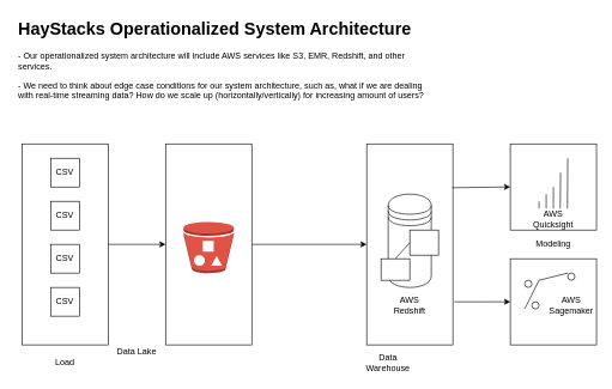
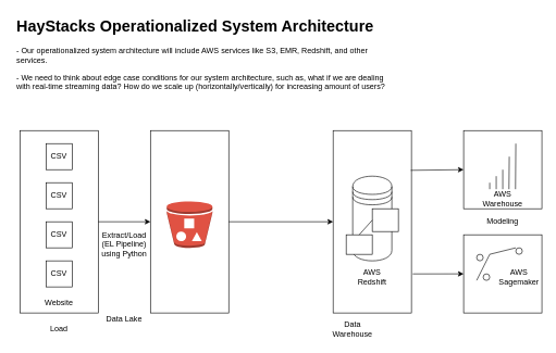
- <mxCell id="25" value="AWS Quicksight" style="text;html=1;strokeColor=none;fillColor=none;align=center;verticalAlign=middle;whiteSpace=wrap;rounded=0;fontColor=default;" vertex="1" parent="1"><mxGeometry x="740" y="290" width="60" height="30" as="geometry" /></mxCell>
+ <mxCell id="25" value="AWS Warehouse" style="text;html=1;strokeColor=none;fillColor=none;align=center;verticalAlign=middle;whiteSpace=wrap;rounded=0;fontColor=default;" vertex="1" parent="1"><mxGeometry x="740" y="290" width="60" height="30" as="geometry" /></mxCell>
+ <mxCell id="38" value="Extract/Load (EL Pipeline) using Python" style="text;html=1;strokeColor=none;fillColor=none;align=center;verticalAlign=middle;whiteSpace=wrap;rounded=0;fontColor=default;" vertex="1" parent="1"><mxGeometry x="150" y="360" width="80" height="30" as="geometry" /></mxCell>
+ <mxCell id="11" value="Website" style="text;html=1;strokeColor=none;fillColor=none;align=center;verticalAlign=middle;whiteSpace=wrap;rounded=0;fontColor=default;" vertex="1" parent="1"><mxGeometry x="60" y="450" width="60" height="30" as="geometry" /></mxCell>
